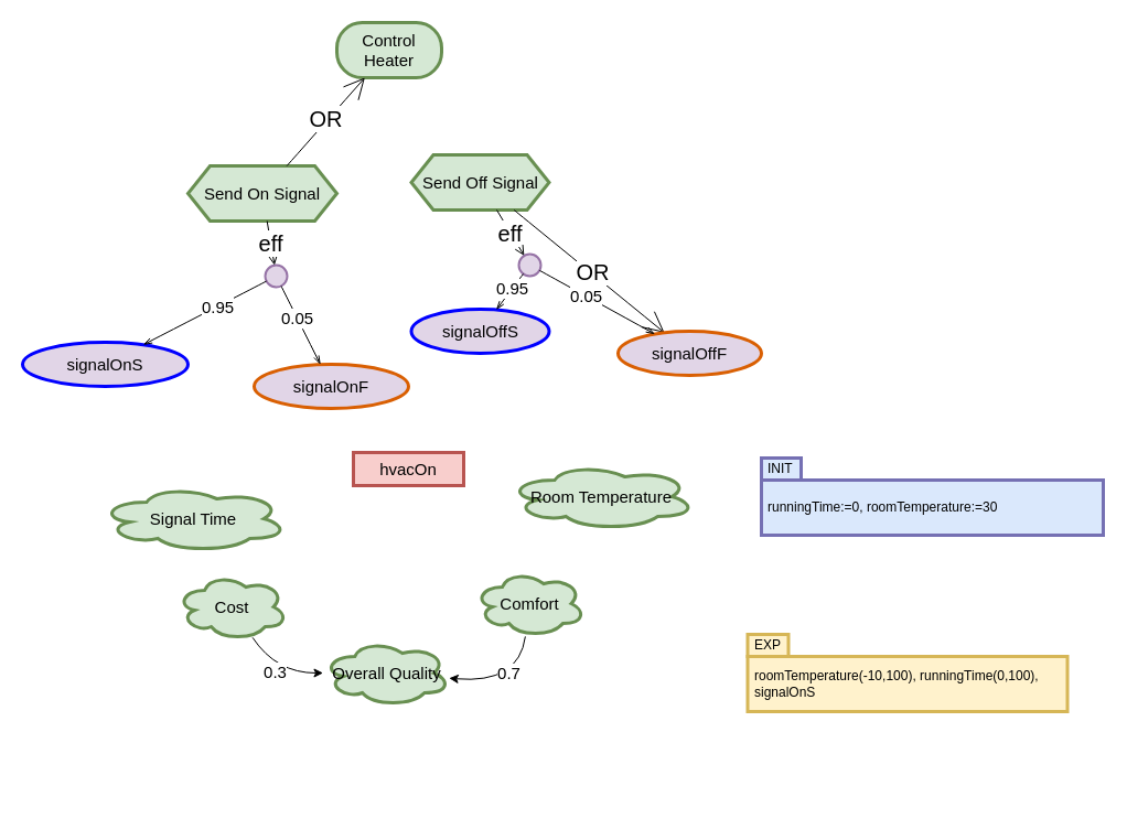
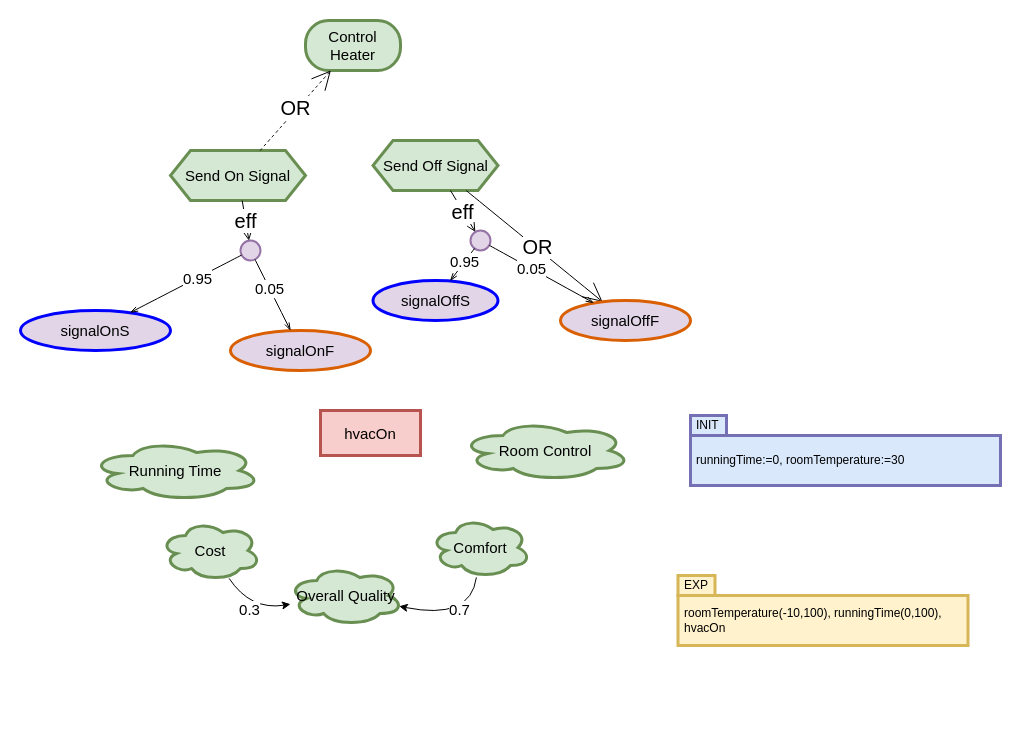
- <mxCell id="5" value="OR" style="orthogonalLoop=1;jettySize=auto;html=1;fontSize=20;endArrow=open;endFill=0;endSize=17;strokeColor=#000000;curved=1;" parent="1" source="3" target="2" edge="1"><mxGeometry x="0.038" y="2" relative="1" as="geometry"><mxPoint x="375" y="90" as="sourcePoint" /><mxPoint x="375" y="30" as="targetPoint" /><mxPoint as="offset" /></mxGeometry></mxCell>
+ <mxCell id="5" value="OR" style="orthogonalLoop=1;jettySize=auto;html=1;fontSize=20;endArrow=open;endFill=0;endSize=17;strokeColor=#000000;curved=1;dashed=1;" parent="1" source="3" target="2" edge="1"><mxGeometry x="0.038" y="2" relative="1" as="geometry"><mxPoint x="375" y="90" as="sourcePoint" /><mxPoint x="375" y="30" as="targetPoint" /><mxPoint as="offset" /></mxGeometry></mxCell>
- <mxCell id="25" value="hvacOn" style="rounded=0;whiteSpace=wrap;html=1;strokeWidth=3;fontSize=15;fillColor=#f8cecc;strokeColor=#b85450;" parent="1" vertex="1"><mxGeometry x="320" y="410" width="100" height="30" as="geometry" /></mxCell>
+ <mxCell id="25" value="hvacOn" style="rounded=0;whiteSpace=wrap;html=1;strokeWidth=3;fontSize=15;fillColor=#f8cecc;strokeColor=#b85450;" parent="1" vertex="1"><mxGeometry x="320" y="410" width="100" height="45" as="geometry" /></mxCell>
- <mxCell id="24" value="Room Temperature" style="ellipse;shape=cloud;whiteSpace=wrap;html=1;strokeWidth=3;fontSize=15;fillColor=#d5e8d4;strokeColor=#688F51;" parent="1" vertex="1"><mxGeometry x="460" y="420" width="170" height="60" as="geometry" /></mxCell>
+ <mxCell id="24" value="Room Control" style="ellipse;shape=cloud;whiteSpace=wrap;html=1;strokeWidth=3;fontSize=15;fillColor=#d5e8d4;strokeColor=#688F51;" parent="1" vertex="1"><mxGeometry x="460" y="420" width="170" height="60" as="geometry" /></mxCell>
- <mxCell id="26" value="Signal Time" style="ellipse;shape=cloud;whiteSpace=wrap;html=1;strokeWidth=3;fontSize=15;fillColor=#d5e8d4;strokeColor=#688F51;" parent="1" vertex="1"><mxGeometry x="90" y="440" width="170" height="60" as="geometry" /></mxCell>
+ <mxCell id="26" value="Running Time" style="ellipse;shape=cloud;whiteSpace=wrap;html=1;strokeWidth=3;fontSize=15;fillColor=#d5e8d4;strokeColor=#688F51;" parent="1" vertex="1"><mxGeometry x="90" y="440" width="170" height="60" as="geometry" /></mxCell>
- <mxCell id="21" value="Overall Quality" style="ellipse;shape=cloud;whiteSpace=wrap;html=1;strokeWidth=3;fontSize=15;fillColor=#d5e8d4;strokeColor=#688F51;" parent="1" vertex="1"><mxGeometry x="292.5" y="580" width="115" height="60" as="geometry" /></mxCell>
+ <mxCell id="21" value="Overall Quality" style="ellipse;shape=cloud;whiteSpace=wrap;html=1;strokeWidth=3;fontSize=15;fillColor=#d5e8d4;strokeColor=#688F51;" parent="1" vertex="1"><mxGeometry x="287.5" y="565" width="115" height="60" as="geometry" /></mxCell>
- <mxCell id="31" value="roomTemperature(-10,100), runningTime(0,100), signalOnS" style="rounded=0;whiteSpace=wrap;html=1;fillColor=#fff2cc;strokeColor=#d6b656;align=left;labelPosition=center;verticalLabelPosition=middle;verticalAlign=middle;horizontal=1;strokeWidth=3;spacingLeft=4;" parent="30" vertex="1"><mxGeometry y="20" width="290" height="50" as="geometry" /></mxCell>
+ <mxCell id="31" value="roomTemperature(-10,100), runningTime(0,100), hvacOn" style="rounded=0;whiteSpace=wrap;html=1;fillColor=#fff2cc;strokeColor=#d6b656;align=left;labelPosition=center;verticalLabelPosition=middle;verticalAlign=middle;horizontal=1;strokeWidth=3;spacingLeft=4;" parent="30" vertex="1"><mxGeometry y="20" width="290" height="50" as="geometry" /></mxCell>
